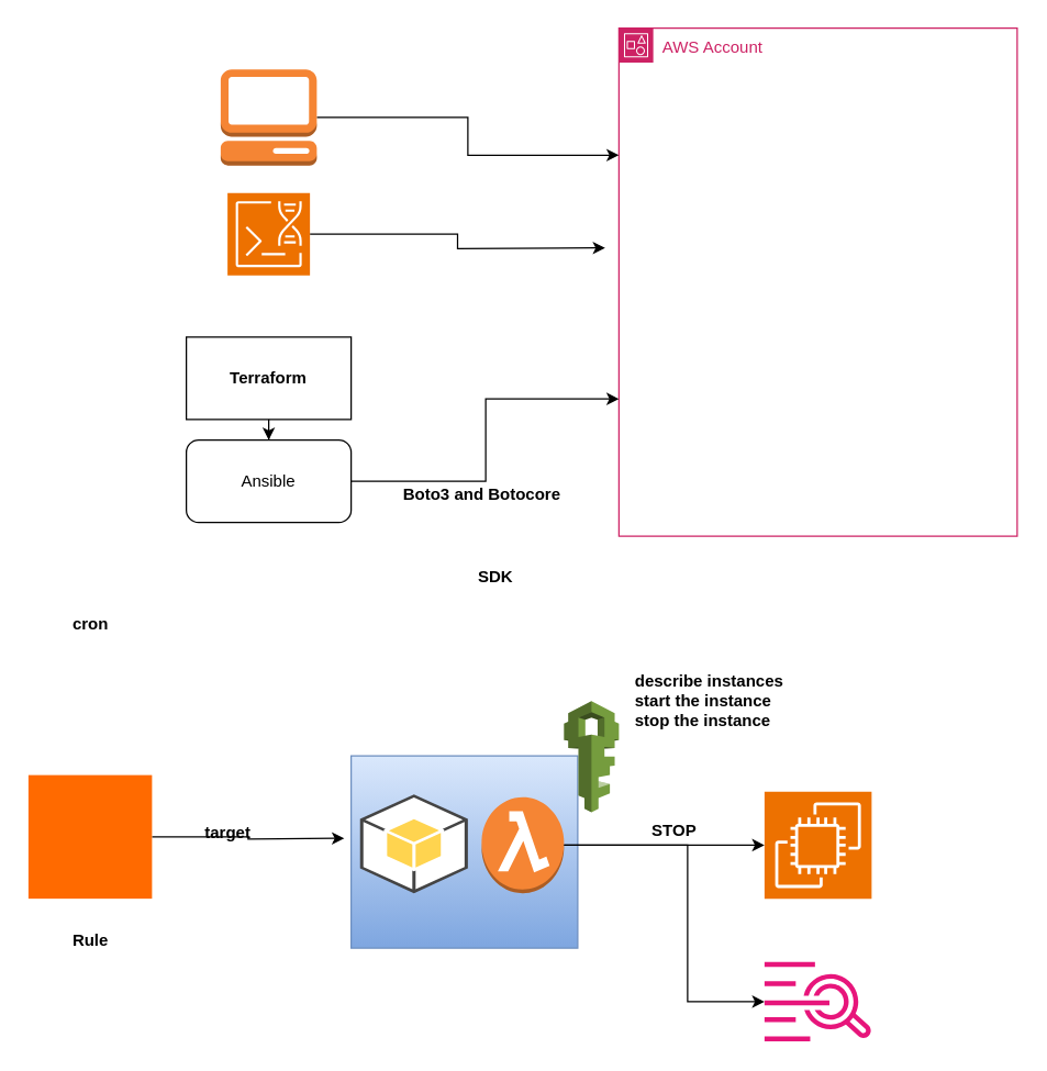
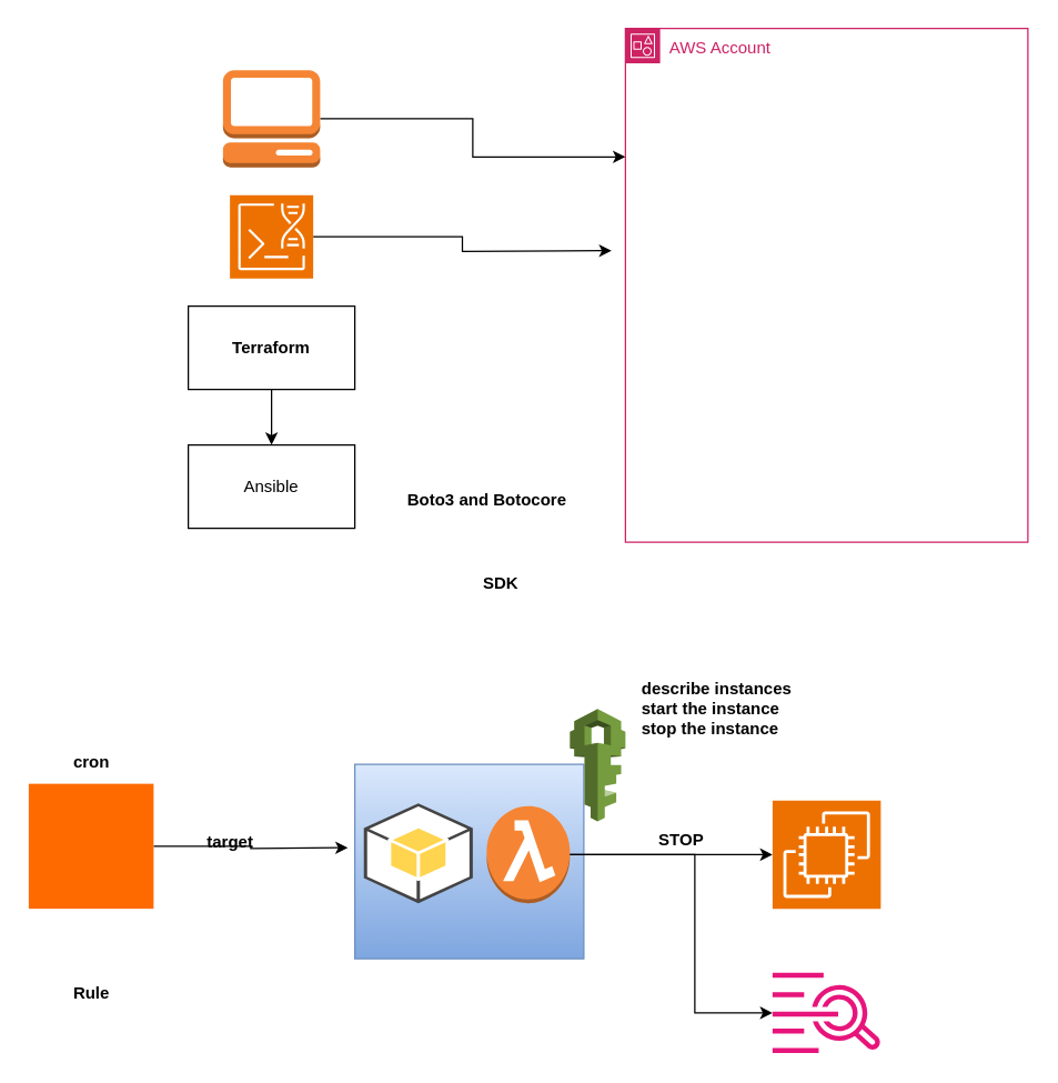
- <mxCell id="8" value="&lt;b&gt;Terraform&lt;/b&gt;" style="rounded=0;whiteSpace=wrap;html=1;" vertex="1" parent="1"><mxGeometry x="135" y="245" width="120" height="60" as="geometry" /></mxCell>
+ <mxCell id="8" value="&lt;b&gt;Terraform&lt;/b&gt;" style="rounded=0;whiteSpace=wrap;html=1;" vertex="1" parent="1"><mxGeometry x="135" y="220" width="120" height="60" as="geometry" /></mxCell>
- <mxCell id="9" style="edgeStyle=orthogonalEdgeStyle;rounded=0;orthogonalLoop=1;jettySize=auto;html=1;" edge="1" parent="1" source="10" target="2"><mxGeometry relative="1" as="geometry"><Array as="points"><mxPoint x="353" y="350" /><mxPoint x="353" y="290" /></Array></mxGeometry></mxCell>
- <mxCell id="10" value="Ansible" style="whiteSpace=wrap;html=1;rounded=1;" vertex="1" parent="1"><mxGeometry x="135" y="320" width="120" height="60" as="geometry" /></mxCell>
+ <mxCell id="10" value="Ansible" style="rounded=0;whiteSpace=wrap;html=1;" vertex="1" parent="1"><mxGeometry x="135" y="320" width="120" height="60" as="geometry" /></mxCell>
- <mxCell id="27" value="&lt;b&gt;cron&lt;/b&gt;" style="text;html=1;align=center;verticalAlign=middle;resizable=0;points=[];autosize=1;strokeColor=none;fillColor=none;" vertex="1" parent="1"><mxGeometry x="40" y="439" width="50" height="30" as="geometry" /></mxCell>
+ <mxCell id="27" value="&lt;b&gt;cron&lt;/b&gt;" style="text;html=1;align=center;verticalAlign=middle;resizable=0;points=[];autosize=1;strokeColor=none;fillColor=none;" vertex="1" parent="1"><mxGeometry x="40" y="534" width="50" height="30" as="geometry" /></mxCell>
- <mxCell id="25" value="&lt;b&gt;Rule&lt;/b&gt;" style="text;html=1;align=center;verticalAlign=middle;resizable=0;points=[];autosize=1;strokeColor=none;fillColor=none;" vertex="1" parent="1"><mxGeometry x="40" y="670" width="50" height="30" as="geometry" /></mxCell>
+ <mxCell id="25" value="&lt;b&gt;Rule&lt;/b&gt;" style="text;html=1;align=center;verticalAlign=middle;resizable=0;points=[];autosize=1;strokeColor=none;fillColor=none;" vertex="1" parent="1"><mxGeometry x="40" y="700" width="50" height="30" as="geometry" /></mxCell>
